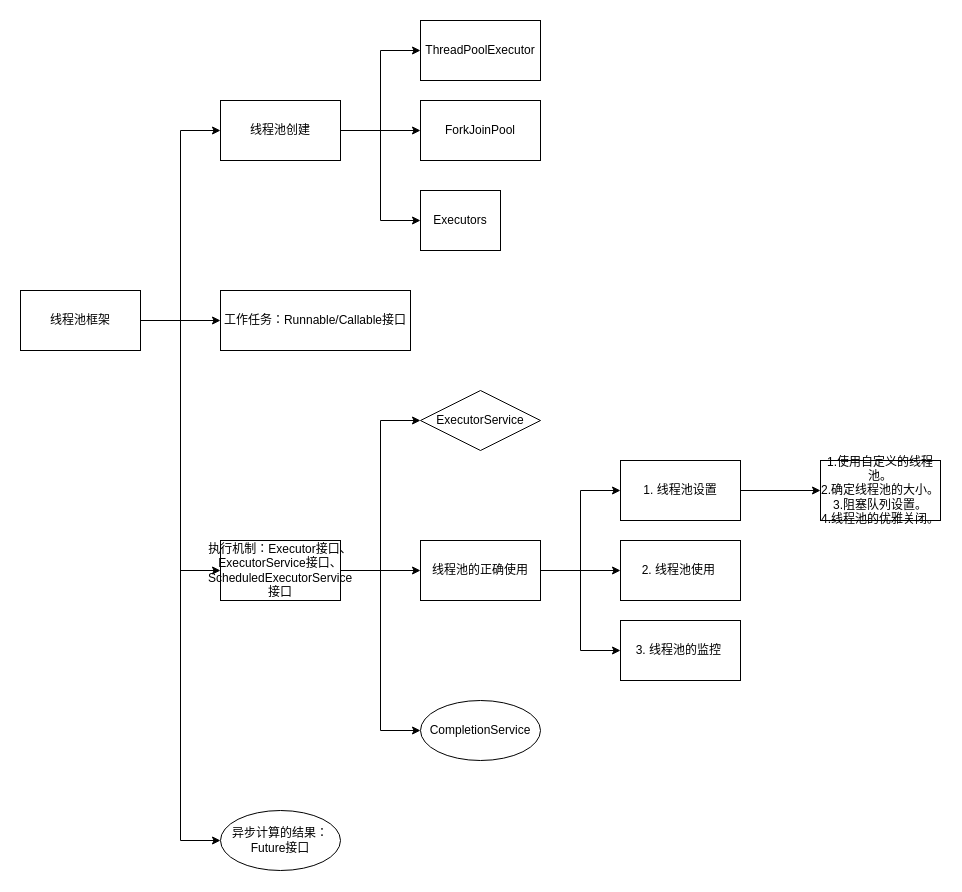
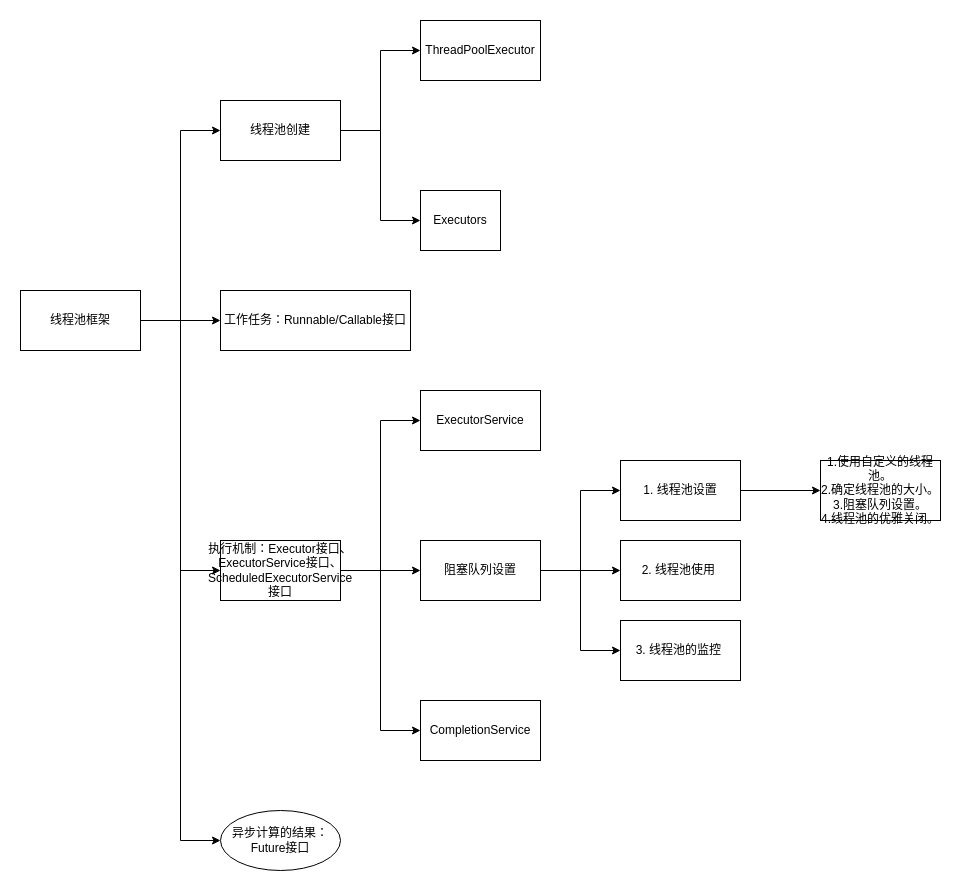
- <mxCell id="13" value="" style="edgeStyle=orthogonalEdgeStyle;rounded=0;orthogonalLoop=1;jettySize=auto;html=1;" edge="1" parent="1" source="16" target="17"><mxGeometry relative="1" as="geometry" /></mxCell>
- <mxCell id="17" value="ForkJoinPool" style="rounded=0;whiteSpace=wrap;html=1;" vertex="1" parent="1"><mxGeometry x="420" y="100" width="120" height="60" as="geometry" /></mxCell>
- <mxCell id="20" value="ExecutorService" style="rhombus;whiteSpace=wrap;html=1;" vertex="1" parent="1"><mxGeometry x="420" y="390" width="120" height="60" as="geometry" /></mxCell>
+ <mxCell id="20" value="ExecutorService" style="rounded=0;whiteSpace=wrap;html=1;" vertex="1" parent="1"><mxGeometry x="420" y="390" width="120" height="60" as="geometry" /></mxCell>
- <mxCell id="24" value="线程池的正确使用" style="rounded=0;whiteSpace=wrap;html=1;" vertex="1" parent="1"><mxGeometry x="420" y="540" width="120" height="60" as="geometry" /></mxCell>
+ <mxCell id="24" value="阻塞队列设置" style="rounded=0;whiteSpace=wrap;html=1;" vertex="1" parent="1"><mxGeometry x="420" y="540" width="120" height="60" as="geometry" /></mxCell>
- <mxCell id="30" value="CompletionService" style="ellipse;whiteSpace=wrap;html=1;" vertex="1" parent="1"><mxGeometry x="420" y="700" width="120" height="60" as="geometry" /></mxCell>
+ <mxCell id="30" value="CompletionService" style="rounded=0;whiteSpace=wrap;html=1;" vertex="1" parent="1"><mxGeometry x="420" y="700" width="120" height="60" as="geometry" /></mxCell>
